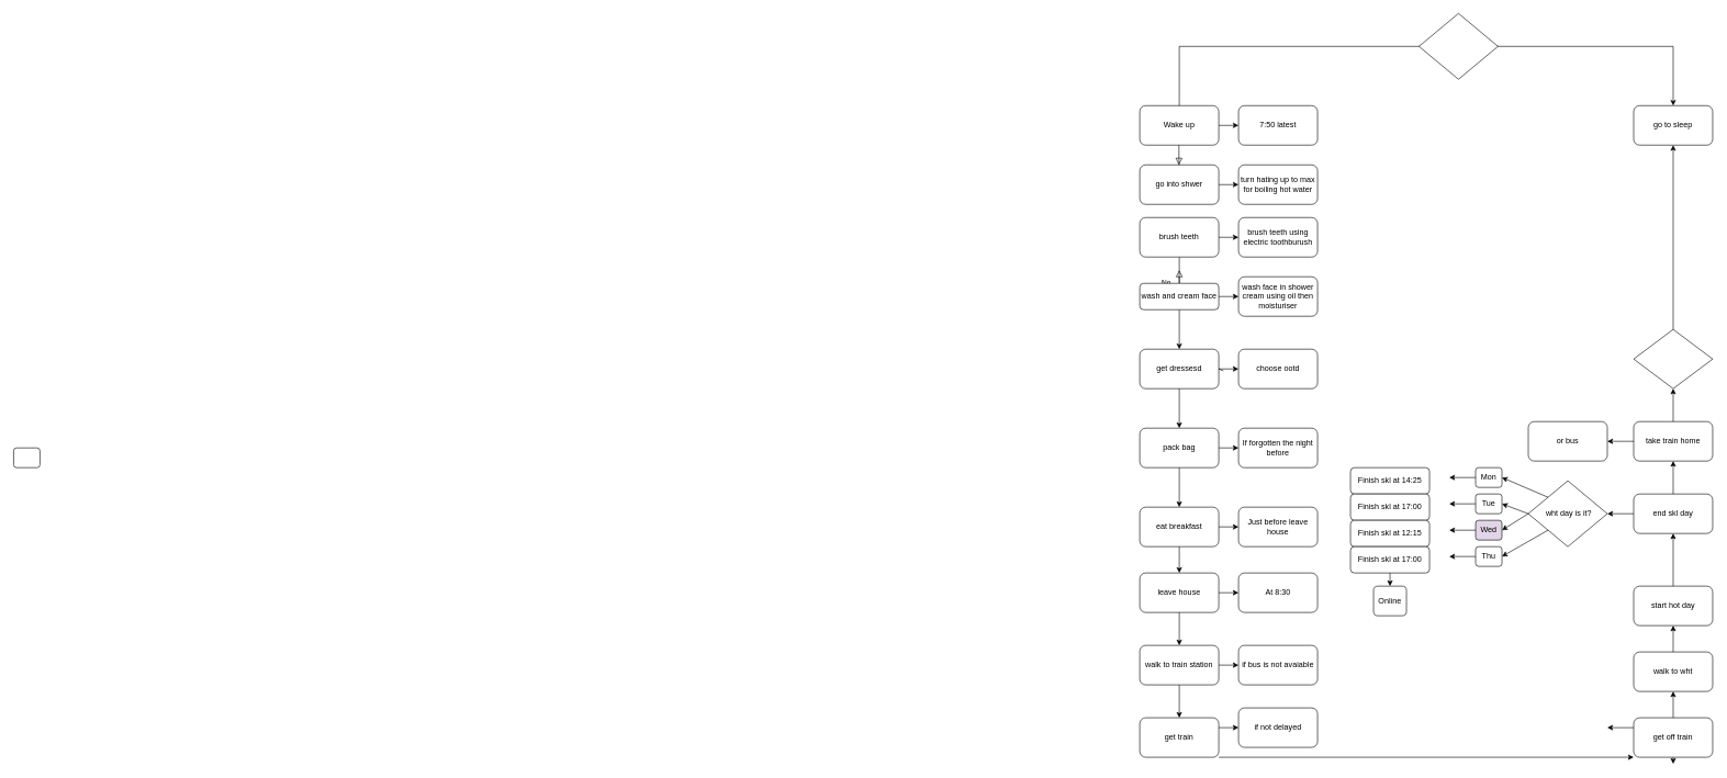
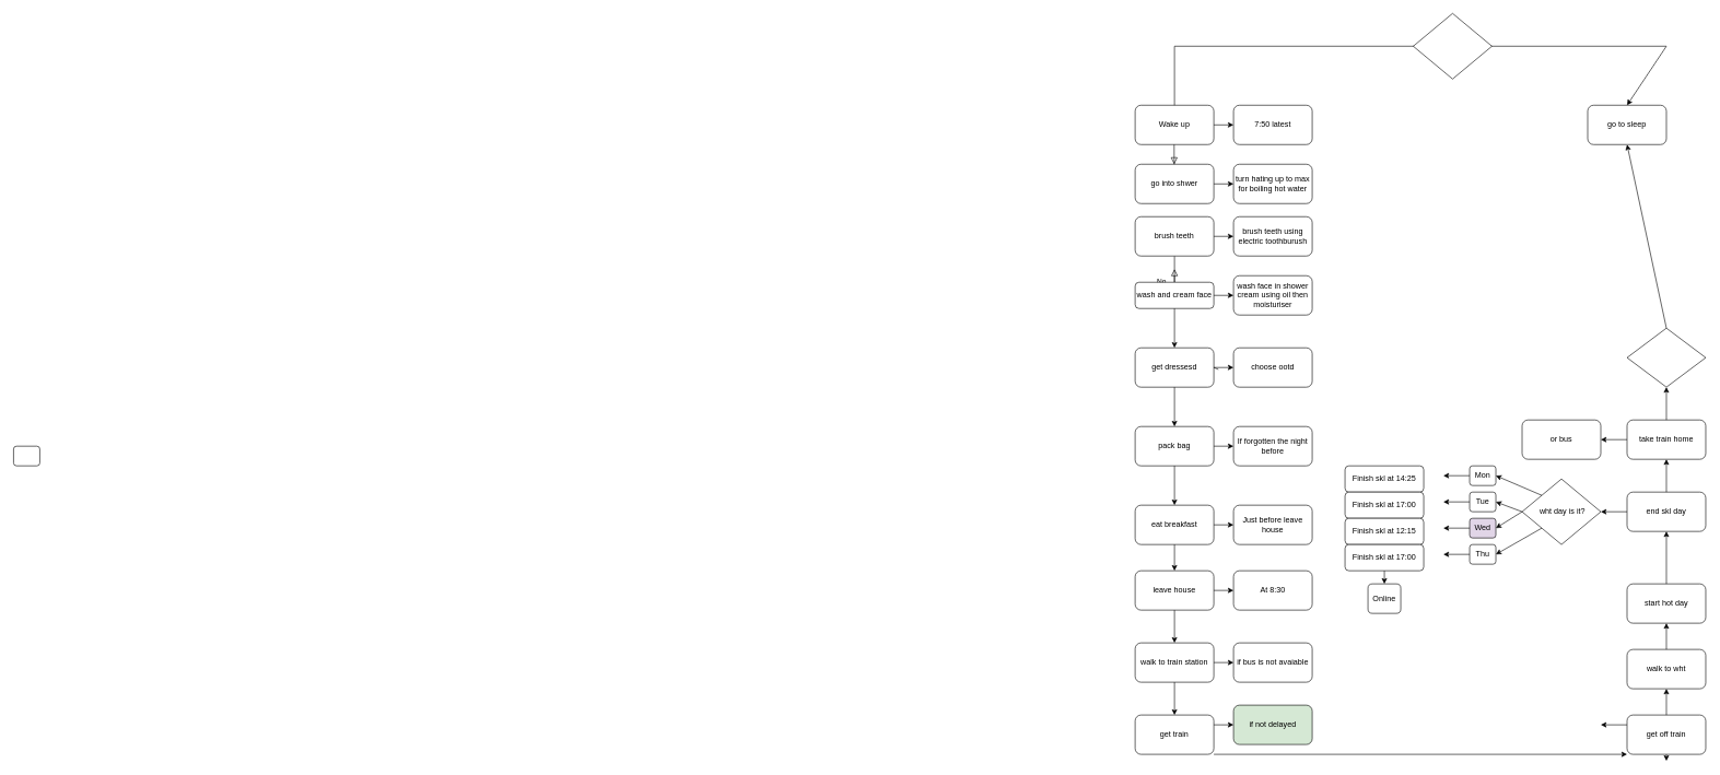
- <mxCell id="54" value="go to sleep" style="rounded=1;whiteSpace=wrap;html=1;" vertex="1" parent="1"><mxGeometry x="2480" y="160" width="120" height="60" as="geometry" /></mxCell>
+ <mxCell id="54" value="go to sleep" style="rounded=1;whiteSpace=wrap;html=1;" vertex="1" parent="1"><mxGeometry x="2420" y="160" width="120" height="60" as="geometry" /></mxCell>
- <mxCell id="51" value="if not delayed" style="rounded=1;whiteSpace=wrap;html=1;" vertex="1" parent="1"><mxGeometry x="1880" y="1075" width="120" height="60" as="geometry" /></mxCell>
+ <mxCell id="51" value="if not delayed" style="rounded=1;whiteSpace=wrap;html=1;fillColor=#d5e8d4;" vertex="1" parent="1"><mxGeometry x="1880" y="1075" width="120" height="60" as="geometry" /></mxCell>
